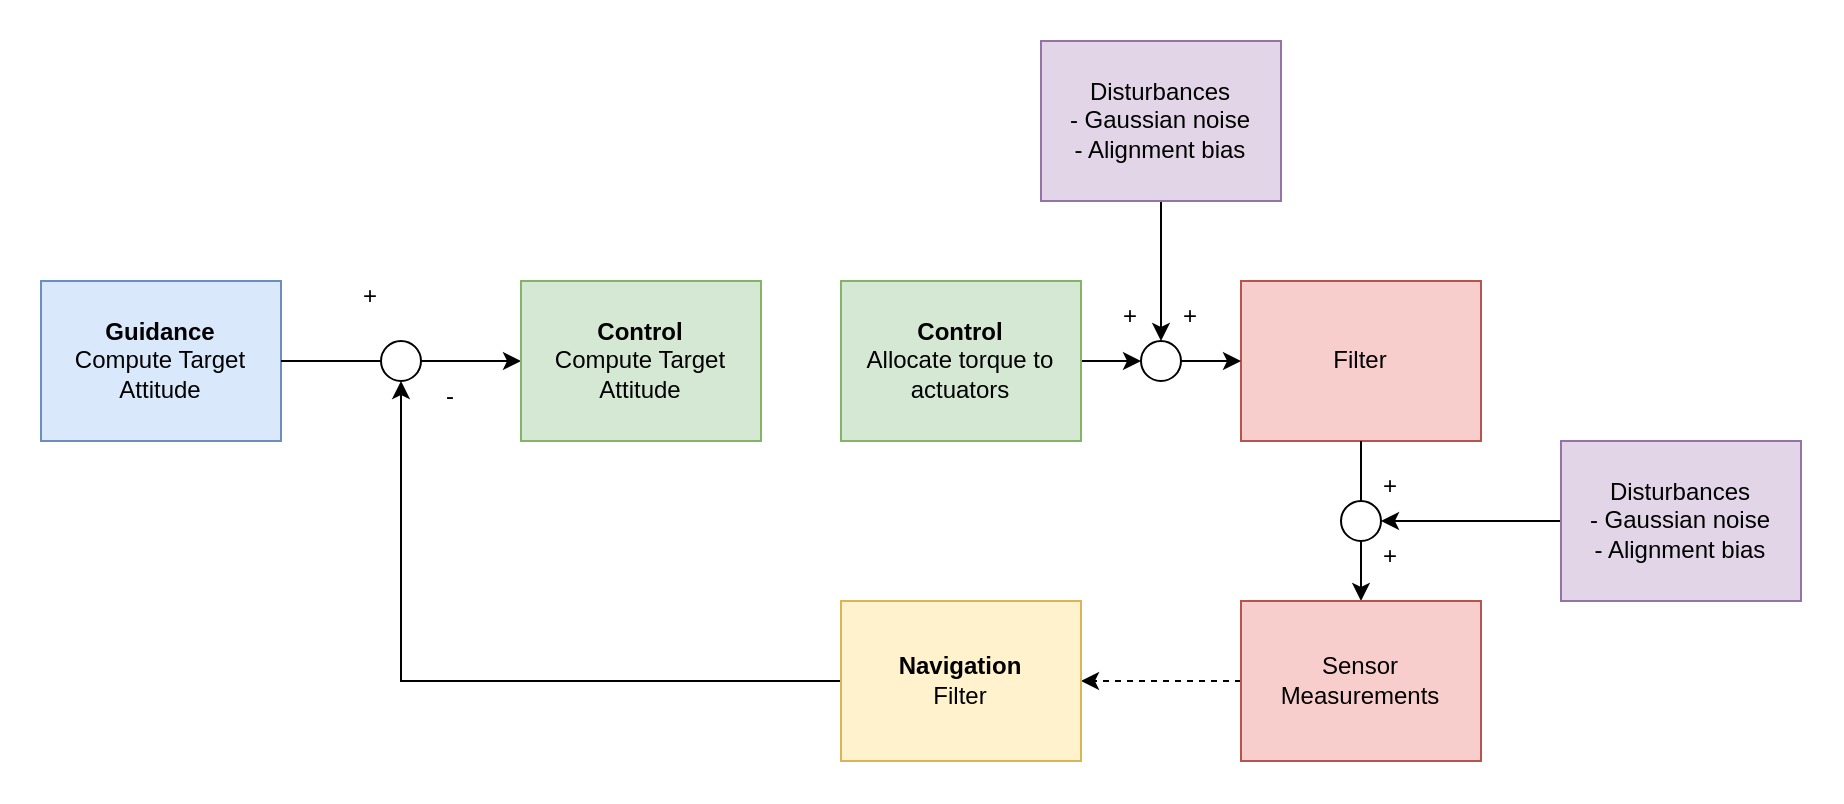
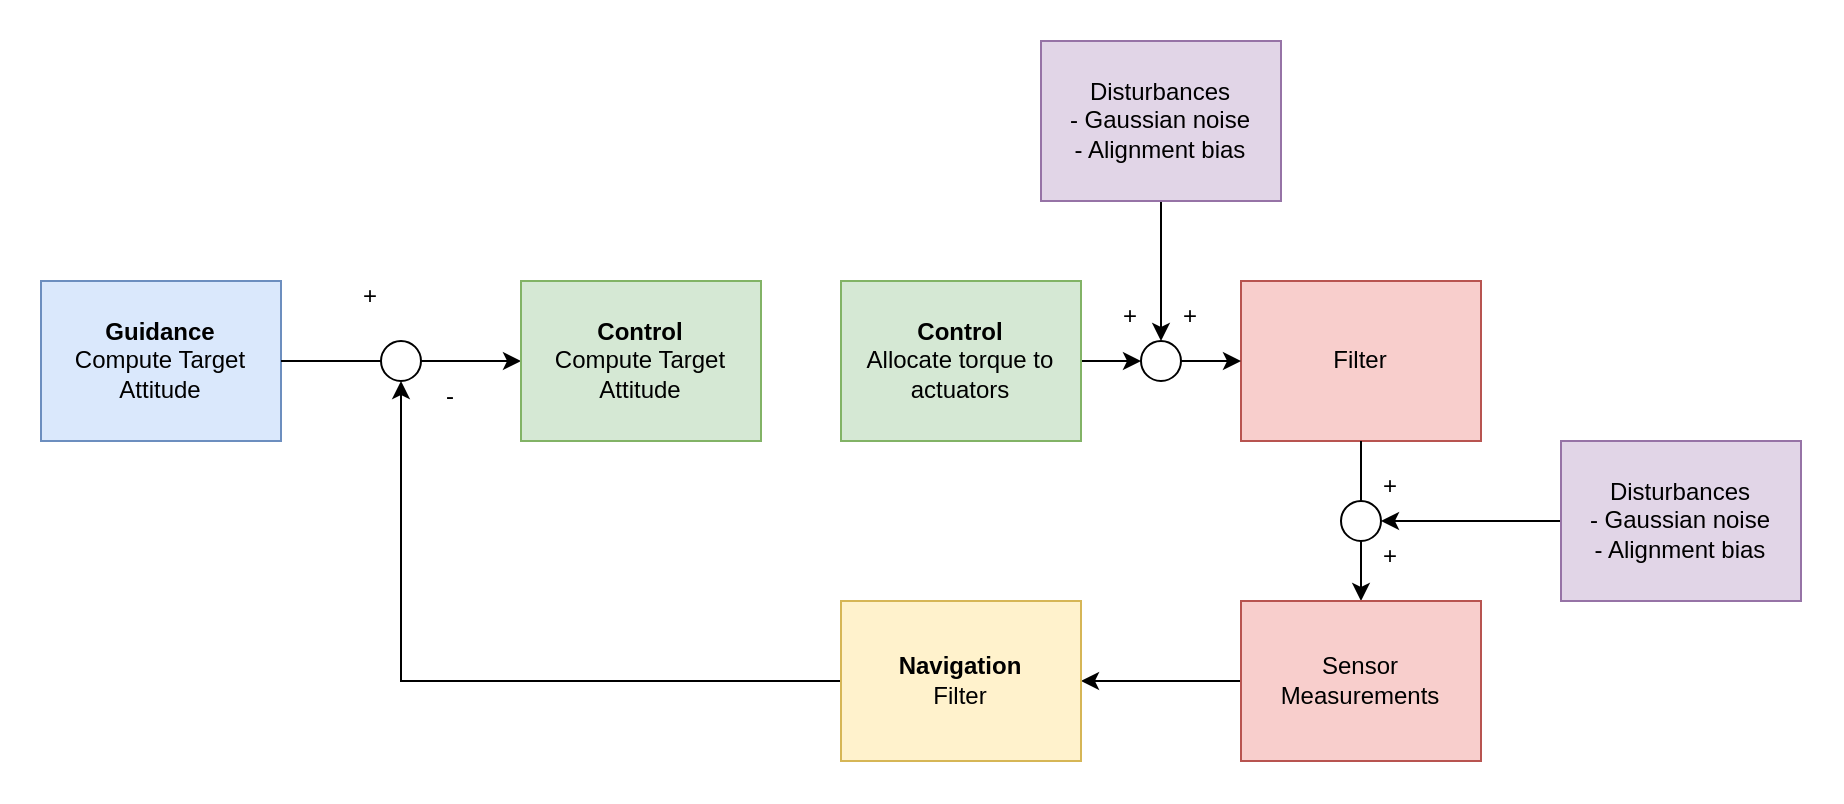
- <mxCell id="9" style="edgeStyle=orthogonalEdgeStyle;rounded=0;orthogonalLoop=1;jettySize=auto;html=1;entryX=1;entryY=0.5;entryDx=0;entryDy=0;dashed=1;" edge="1" parent="1" source="10" target="12"><mxGeometry relative="1" as="geometry" /></mxCell>
+ <mxCell id="9" style="edgeStyle=orthogonalEdgeStyle;rounded=0;orthogonalLoop=1;jettySize=auto;html=1;entryX=1;entryY=0.5;entryDx=0;entryDy=0;" edge="1" parent="1" source="10" target="12"><mxGeometry relative="1" as="geometry" /></mxCell>
